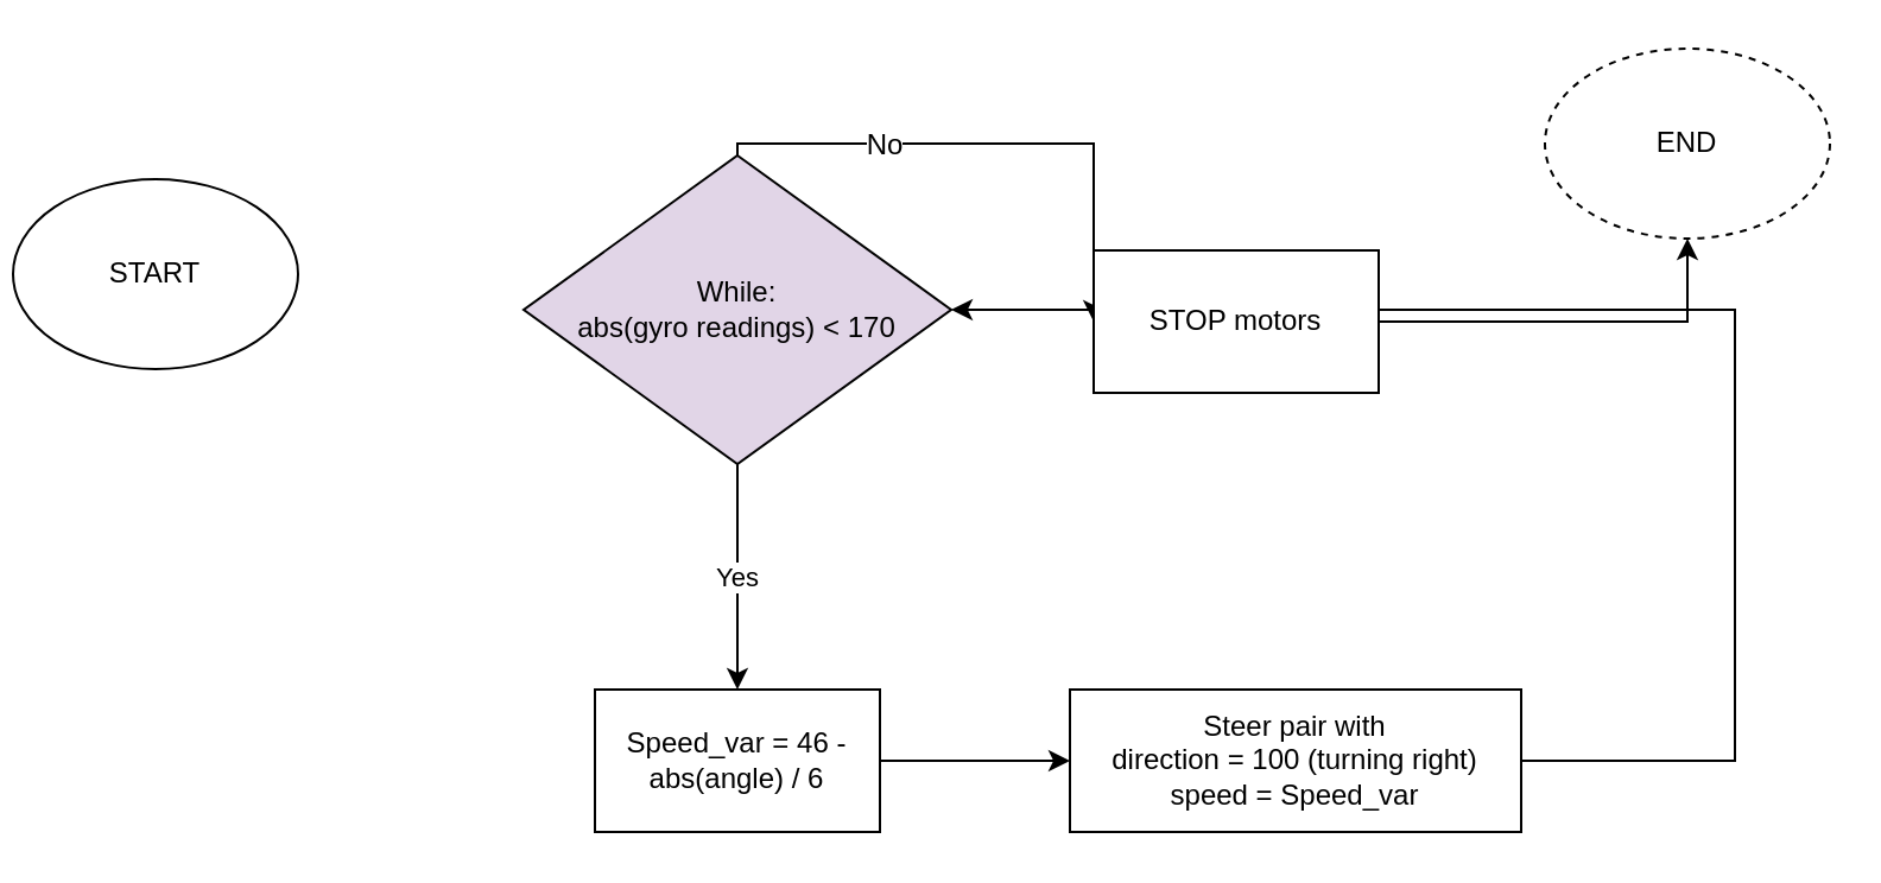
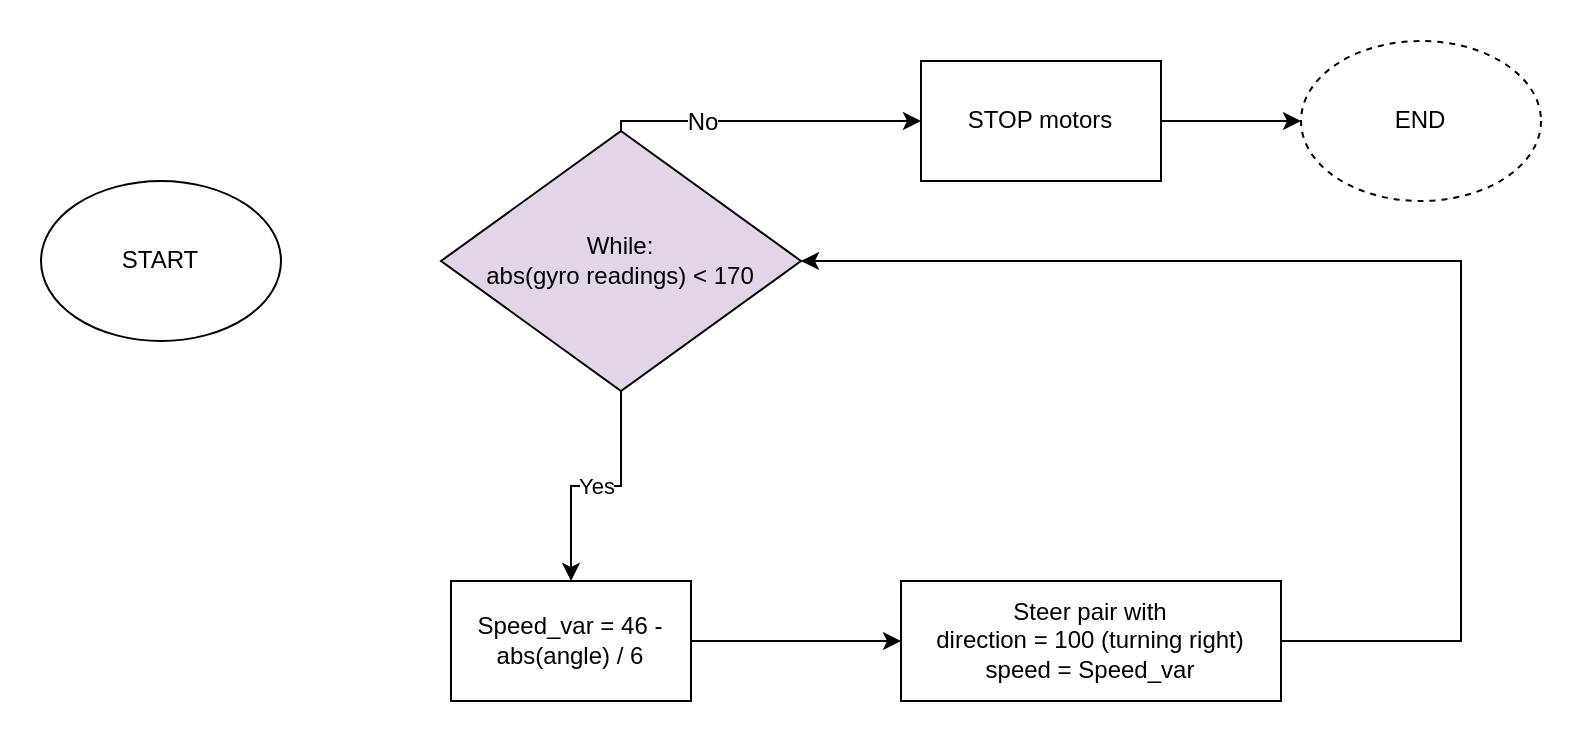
- <mxCell id="2" value="START" style="ellipse;whiteSpace=wrap;html=1;" vertex="1" parent="1"><mxGeometry x="5" y="75" width="120" height="80" as="geometry" /></mxCell>
+ <mxCell id="2" value="START" style="ellipse;whiteSpace=wrap;html=1;" vertex="1" parent="1"><mxGeometry x="20" y="90" width="120" height="80" as="geometry" /></mxCell>
- <mxCell id="12" value="STOP motors" style="rounded=0;whiteSpace=wrap;html=1;" vertex="1" parent="1"><mxGeometry x="460" y="105" width="120" height="60" as="geometry" /></mxCell>
+ <mxCell id="12" value="STOP motors" style="rounded=0;whiteSpace=wrap;html=1;" vertex="1" parent="1"><mxGeometry x="460" y="30" width="120" height="60" as="geometry" /></mxCell>
- <mxCell id="8" value="Speed_var = 46 - abs(angle) / 6" style="rounded=0;whiteSpace=wrap;html=1;" vertex="1" parent="1"><mxGeometry x="250" y="290" width="120" height="60" as="geometry" /></mxCell>
+ <mxCell id="8" value="Speed_var = 46 - abs(angle) / 6" style="rounded=0;whiteSpace=wrap;html=1;" vertex="1" parent="1"><mxGeometry x="225" y="290" width="120" height="60" as="geometry" /></mxCell>
